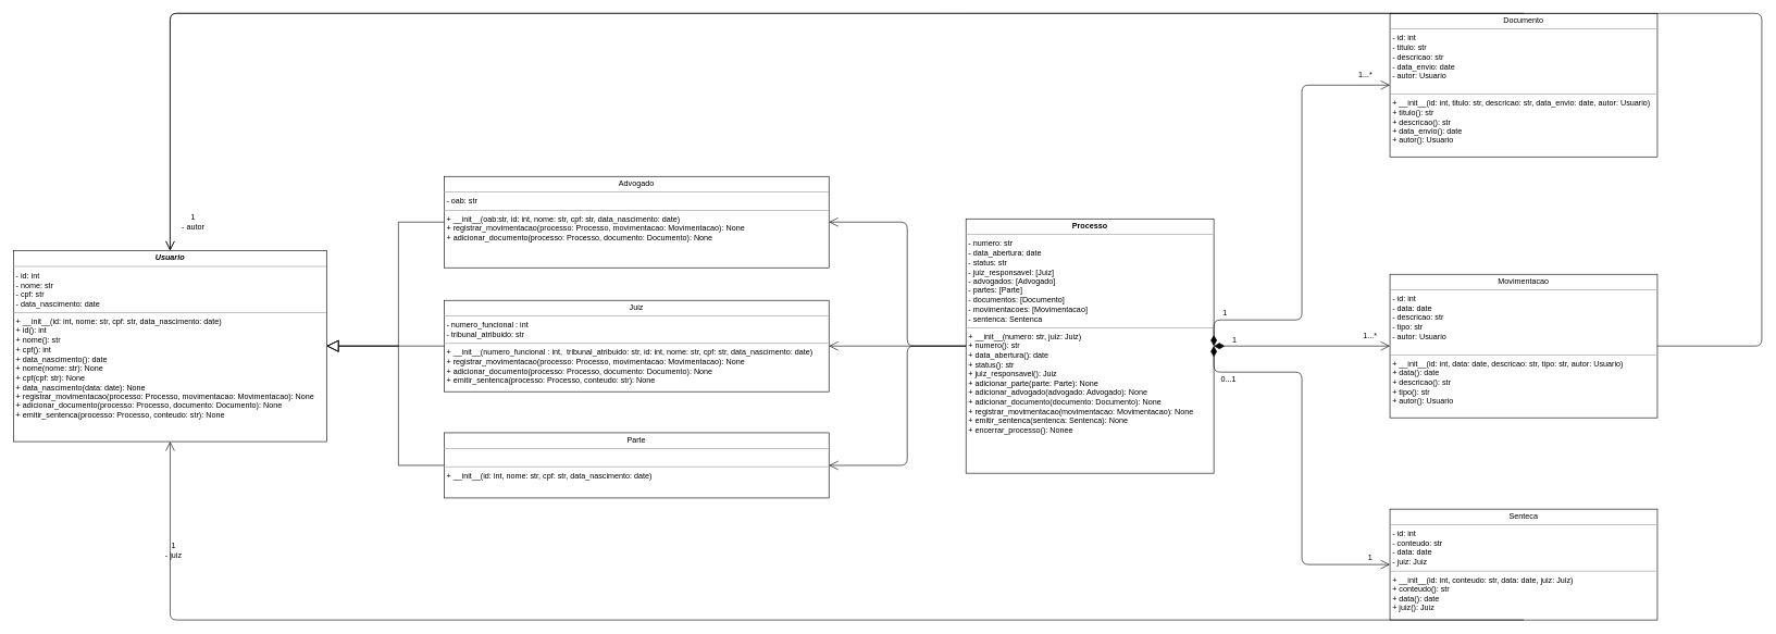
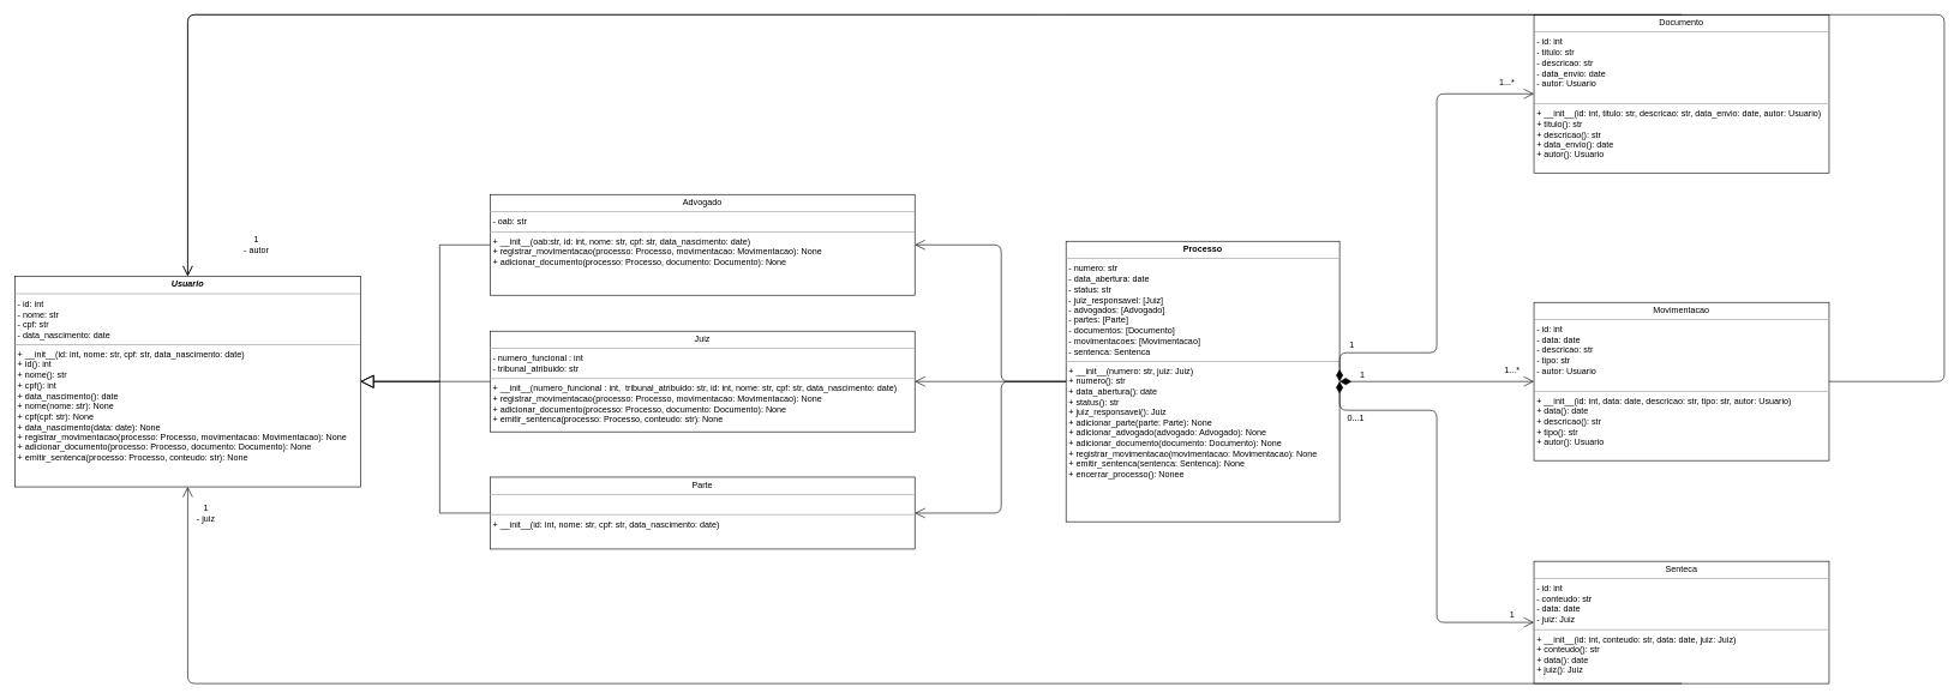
- <mxCell id="30" value="1&lt;div&gt;- autor&lt;/div&gt;" style="text;html=1;align=center;verticalAlign=middle;resizable=0;points=[];autosize=1;strokeColor=none;fillColor=none;" vertex="1" parent="1"><mxGeometry x="265" y="320" width="60" height="40" as="geometry" /></mxCell>
+ <mxCell id="30" value="1&lt;div&gt;- autor&lt;/div&gt;" style="text;html=1;align=center;verticalAlign=middle;resizable=0;points=[];autosize=1;strokeColor=none;fillColor=none;" vertex="1" parent="1"><mxGeometry x="325" y="320" width="60" height="40" as="geometry" /></mxCell>
- <mxCell id="29" value="1&lt;div&gt;- juiz&lt;/div&gt;" style="text;html=1;align=center;verticalAlign=middle;resizable=0;points=[];autosize=1;strokeColor=none;fillColor=none;" vertex="1" parent="1"><mxGeometry x="240" y="823" width="50" height="40" as="geometry" /></mxCell>
+ <mxCell id="29" value="1&lt;div&gt;- juiz&lt;/div&gt;" style="text;html=1;align=center;verticalAlign=middle;resizable=0;points=[];autosize=1;strokeColor=none;fillColor=none;" vertex="1" parent="1"><mxGeometry x="260" y="693" width="50" height="40" as="geometry" /></mxCell>
